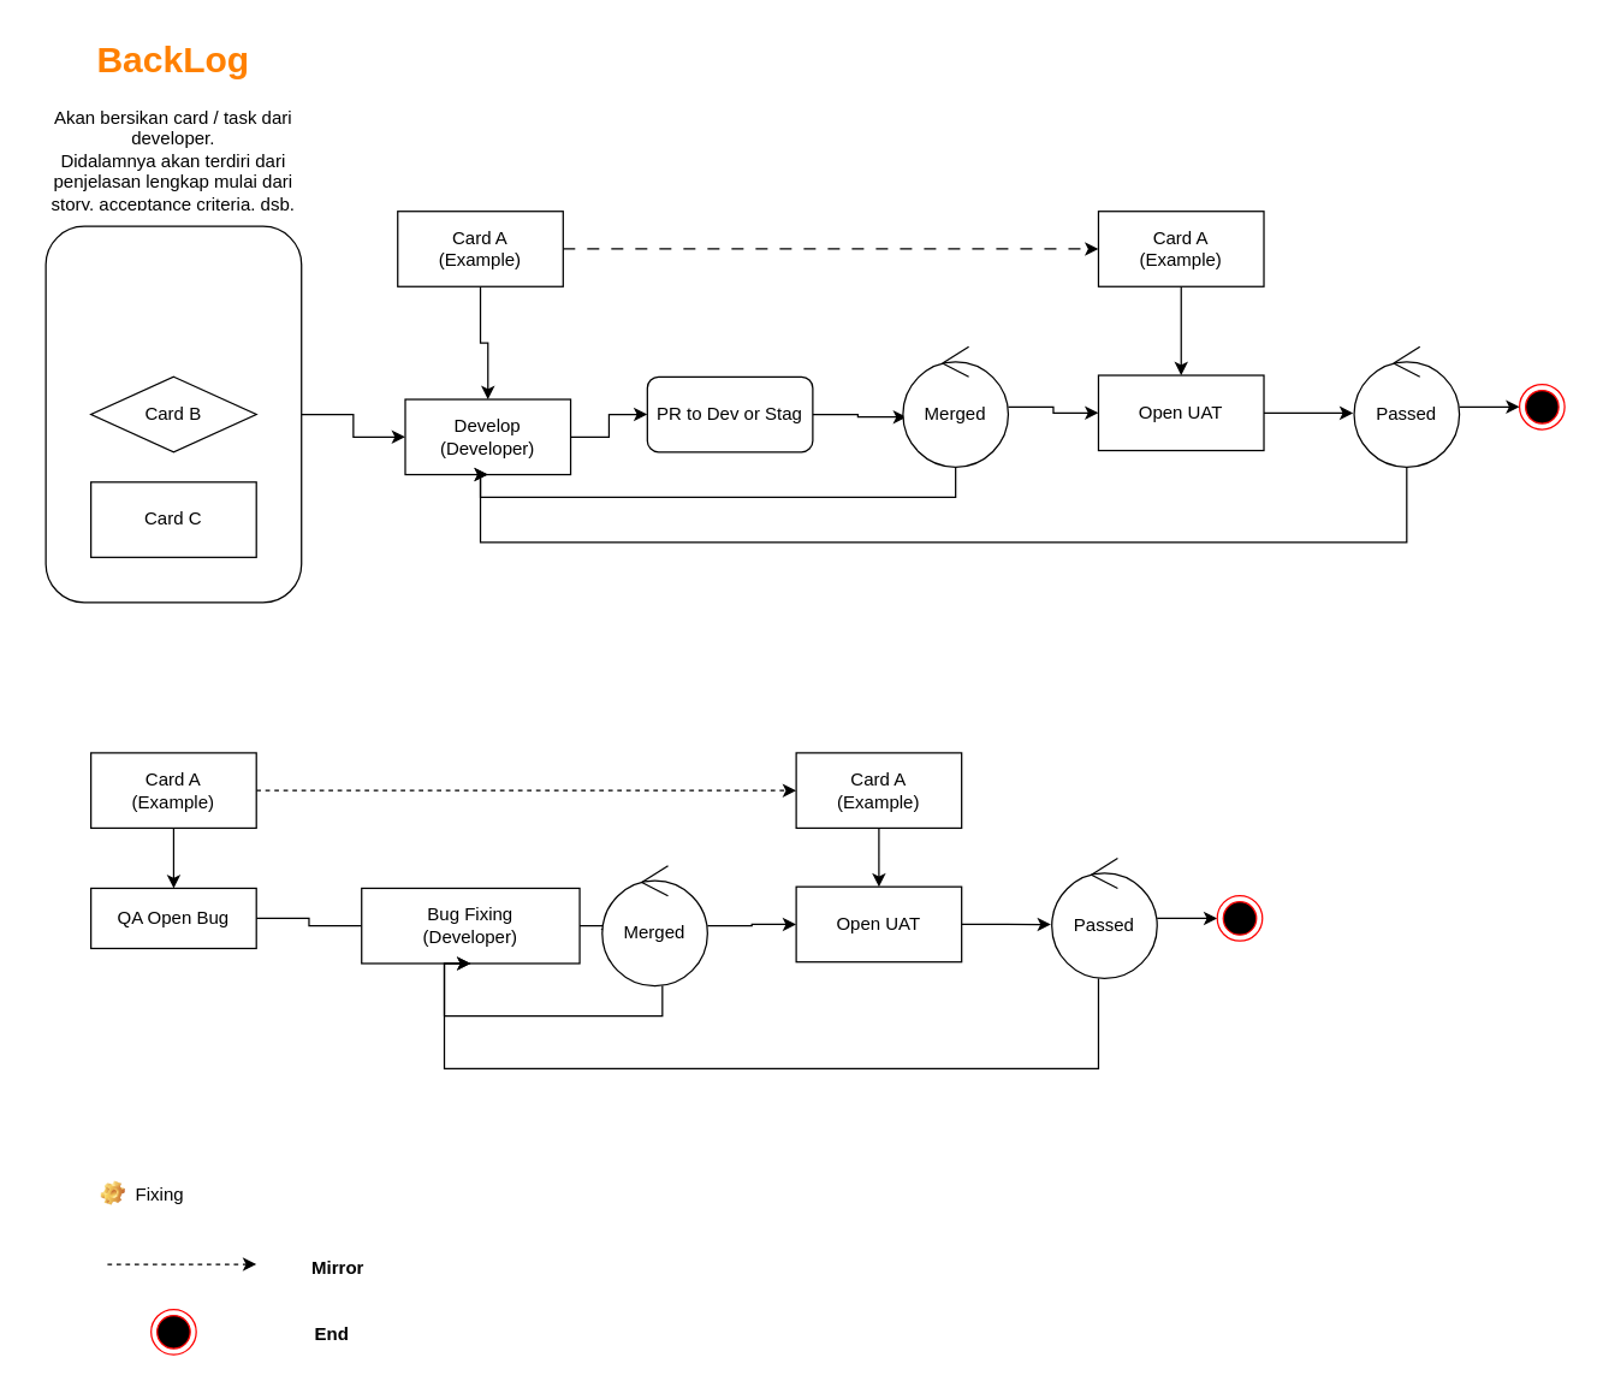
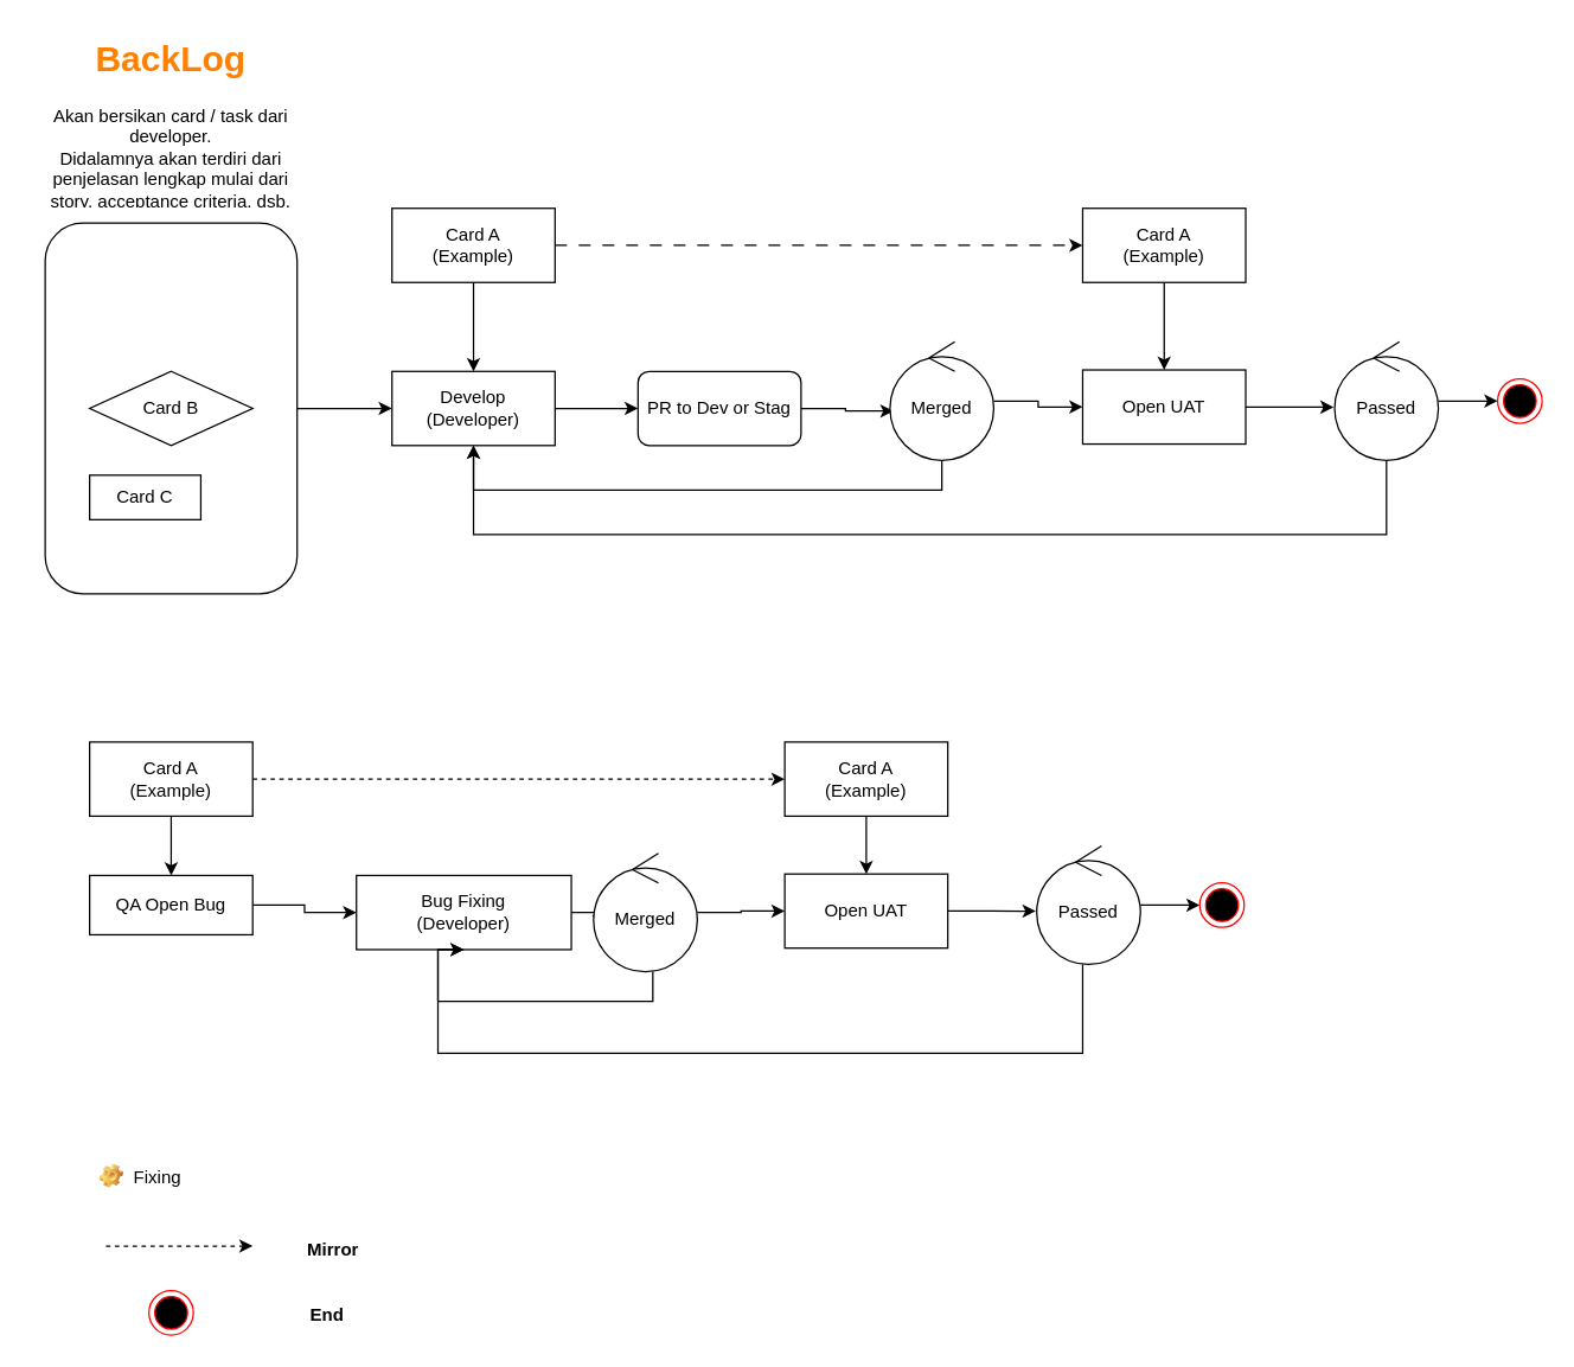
- <mxCell id="8" value="Develop&lt;br&gt;(Developer)" style="html=1;whiteSpace=wrap;" vertex="1" parent="1"><mxGeometry x="269" y="265" width="110" height="50" as="geometry" /></mxCell>
+ <mxCell id="8" value="Develop&lt;br&gt;(Developer)" style="html=1;whiteSpace=wrap;" vertex="1" parent="1"><mxGeometry x="264" y="250" width="110" height="50" as="geometry" /></mxCell>
- <mxCell id="5" value="Card C" style="html=1;whiteSpace=wrap;" vertex="1" parent="1"><mxGeometry x="60" y="320" width="110" height="50" as="geometry" /></mxCell>
+ <mxCell id="5" value="Card C" style="html=1;whiteSpace=wrap;" vertex="1" parent="1"><mxGeometry x="60" y="320" width="75" height="30" as="geometry" /></mxCell>
- <mxCell id="25" style="edgeStyle=orthogonalEdgeStyle;rounded=0;orthogonalLoop=1;jettySize=auto;html=1;entryX=0;entryY=0.5;entryDx=0;entryDy=0;endArrow=none;" edge="1" parent="1" source="26" target="31"><mxGeometry relative="1" as="geometry" /></mxCell>
+ <mxCell id="25" style="edgeStyle=orthogonalEdgeStyle;rounded=0;orthogonalLoop=1;jettySize=auto;html=1;entryX=0;entryY=0.5;entryDx=0;entryDy=0;" edge="1" parent="1" source="26" target="31"><mxGeometry relative="1" as="geometry" /></mxCell>
